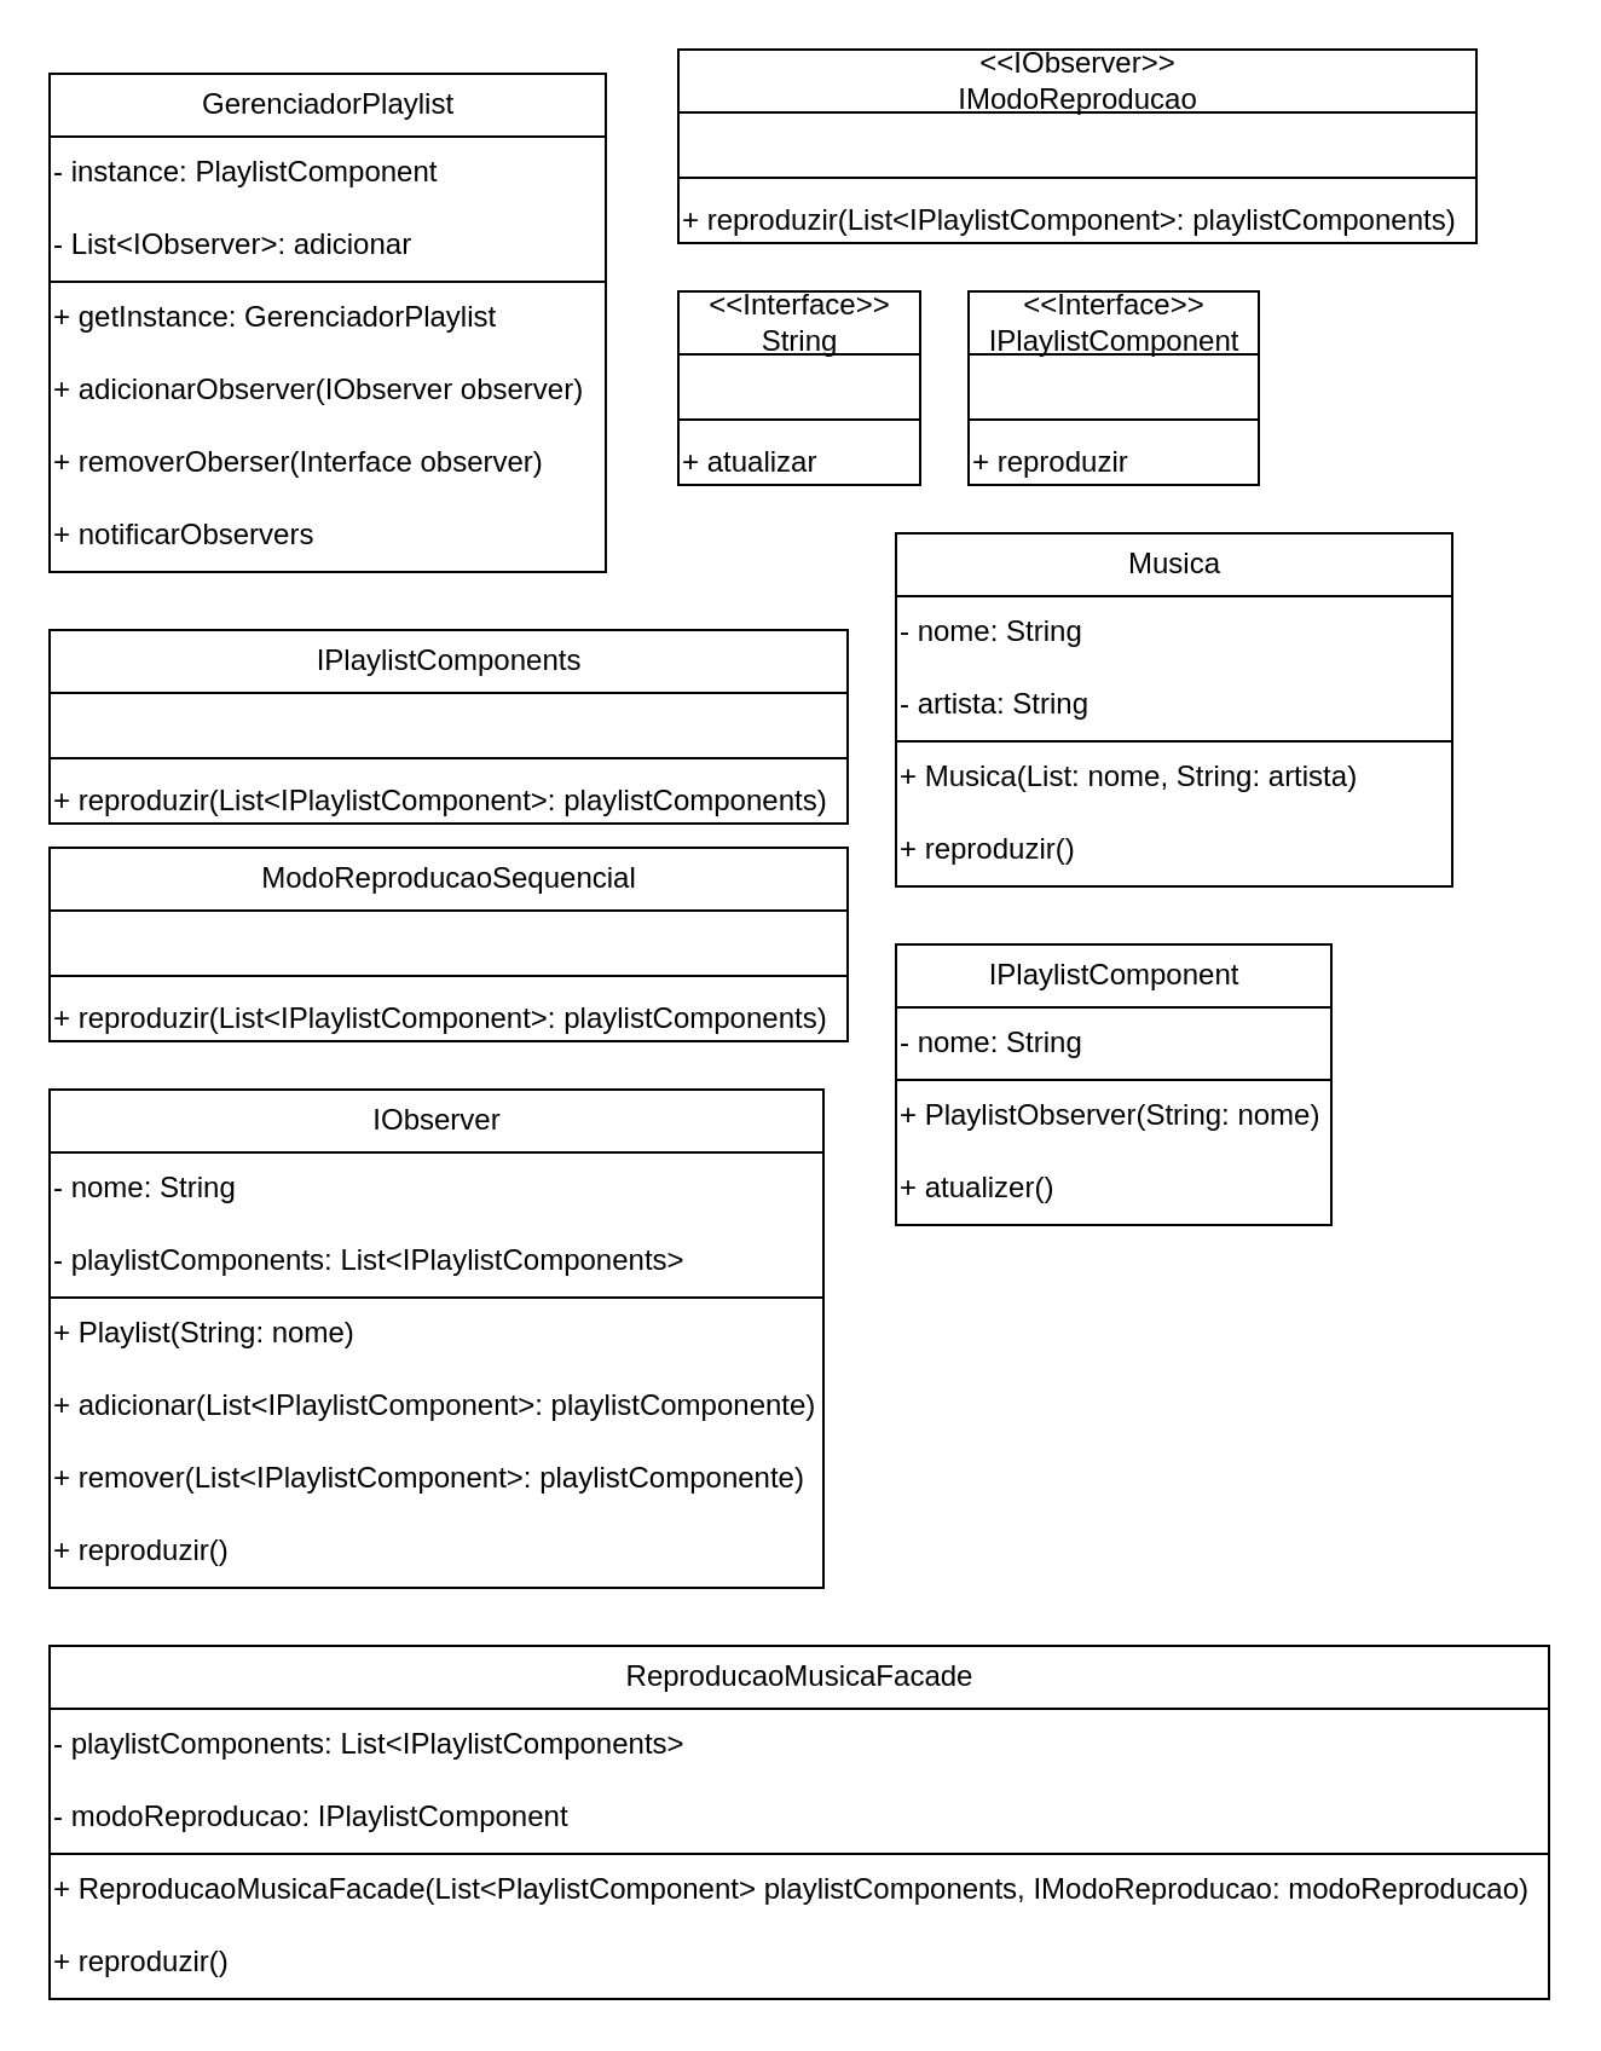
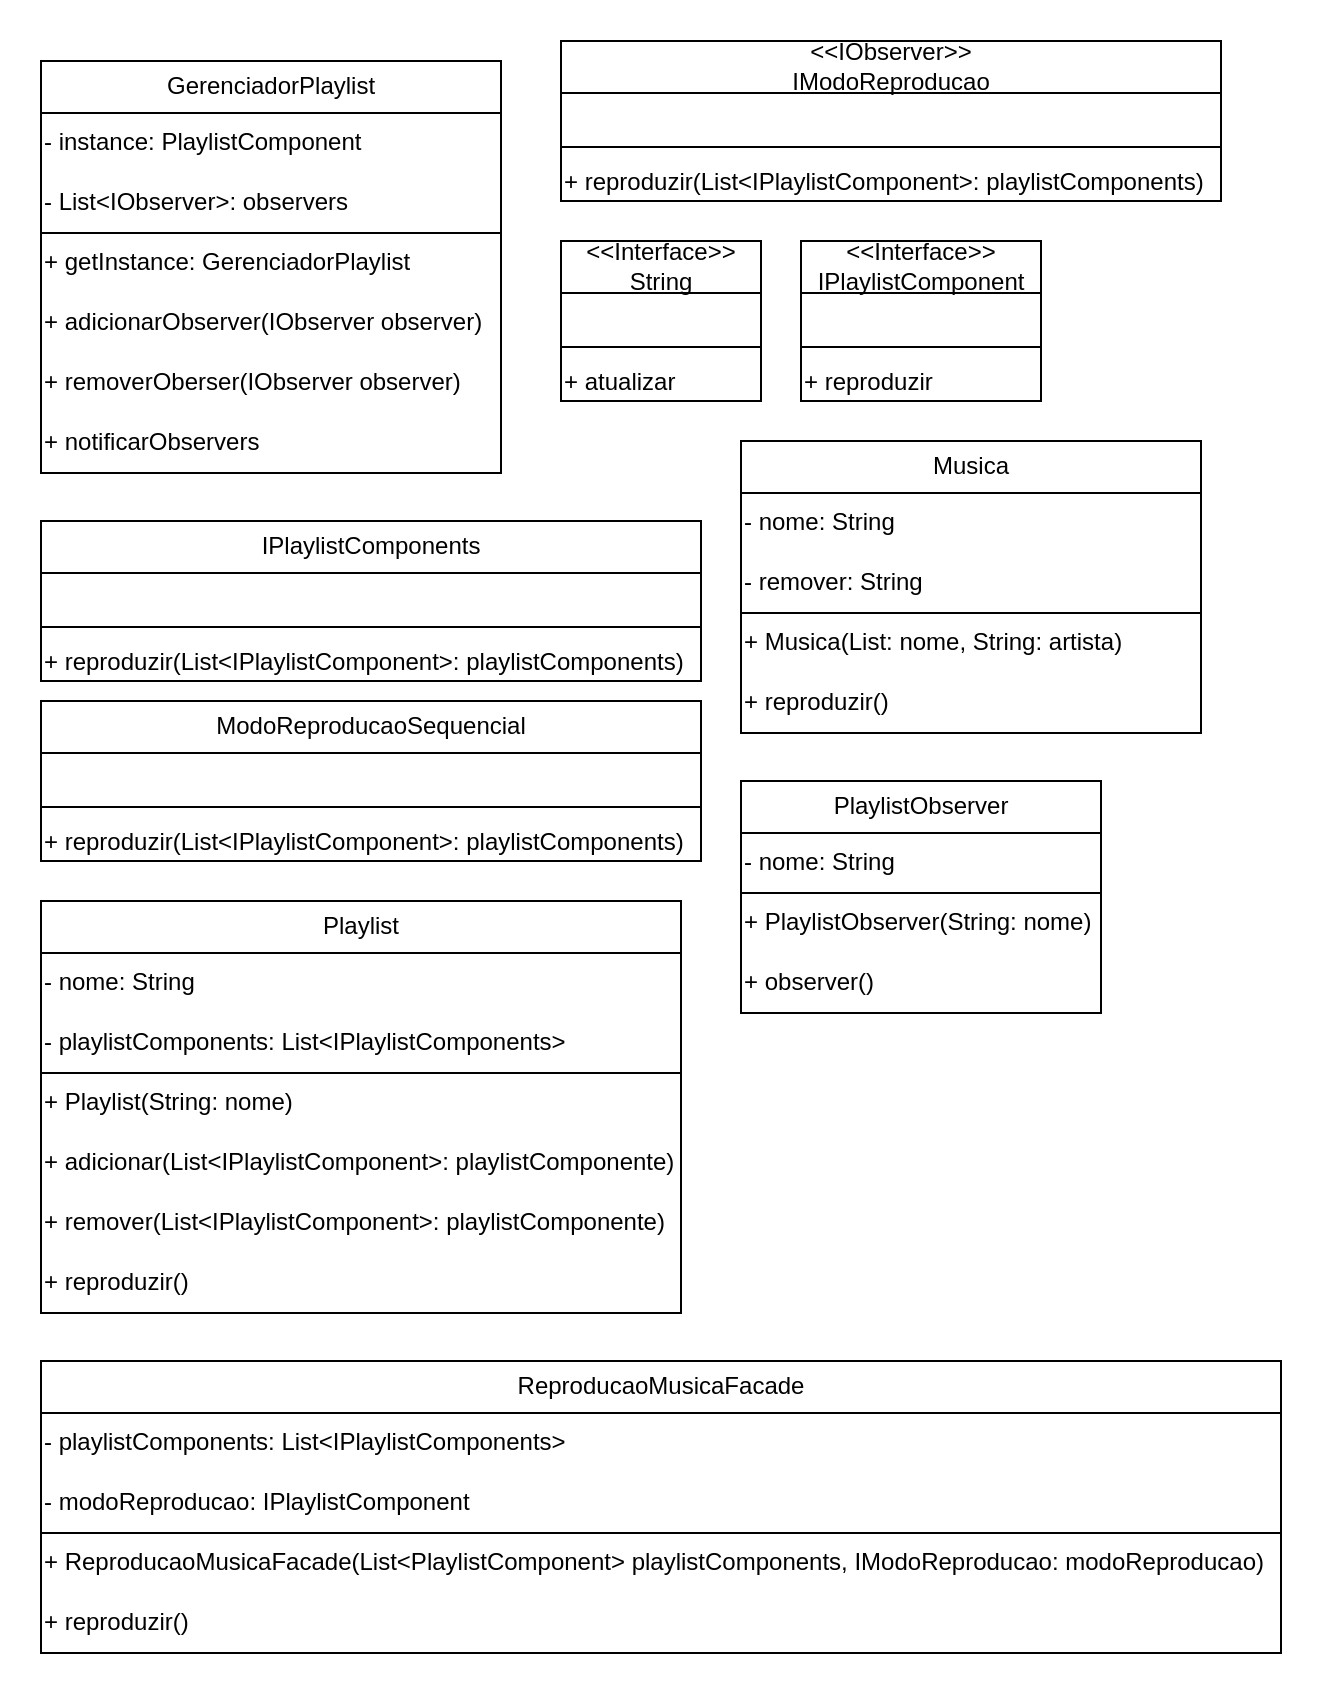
- <mxCell id="4" value="- List&amp;lt;IObserver&amp;gt;: adicionar" style="text;html=1;strokeColor=none;fillColor=none;align=left;verticalAlign=middle;whiteSpace=wrap;rounded=0;" vertex="1" parent="2"><mxGeometry y="56" width="230" height="30" as="geometry" /></mxCell>
+ <mxCell id="4" value="- List&amp;lt;IObserver&amp;gt;: observers" style="text;html=1;strokeColor=none;fillColor=none;align=left;verticalAlign=middle;whiteSpace=wrap;rounded=0;" vertex="1" parent="2"><mxGeometry y="56" width="230" height="30" as="geometry" /></mxCell>
- <mxCell id="7" value="+ removerOberser(Interface observer)" style="text;html=1;strokeColor=none;fillColor=none;align=left;verticalAlign=middle;whiteSpace=wrap;rounded=0;labelBackgroundColor=none;labelBorderColor=none;" vertex="1" parent="2"><mxGeometry y="146" width="230" height="30" as="geometry" /></mxCell>
+ <mxCell id="7" value="+ removerOberser(IObserver observer)" style="text;html=1;strokeColor=none;fillColor=none;align=left;verticalAlign=middle;whiteSpace=wrap;rounded=0;labelBackgroundColor=none;labelBorderColor=none;" vertex="1" parent="2"><mxGeometry y="146" width="230" height="30" as="geometry" /></mxCell>
- <mxCell id="32" value="- artista: String" style="text;html=1;strokeColor=none;fillColor=none;align=left;verticalAlign=middle;whiteSpace=wrap;rounded=0;" vertex="1" parent="30"><mxGeometry y="56" width="230" height="30" as="geometry" /></mxCell>
+ <mxCell id="32" value="- remover: String" style="text;html=1;strokeColor=none;fillColor=none;align=left;verticalAlign=middle;whiteSpace=wrap;rounded=0;" vertex="1" parent="30"><mxGeometry y="56" width="230" height="30" as="geometry" /></mxCell>
- <mxCell id="44" value="IPlaylistComponent" style="swimlane;fontStyle=0;childLayout=stackLayout;horizontal=1;startSize=26;fillColor=none;horizontalStack=0;resizeParent=1;resizeParentMax=0;resizeLast=0;collapsible=1;marginBottom=0;html=1;" vertex="1" parent="1"><mxGeometry x="370" y="390" width="180" height="116" as="geometry" /></mxCell>
+ <mxCell id="44" value="PlaylistObserver" style="swimlane;fontStyle=0;childLayout=stackLayout;horizontal=1;startSize=26;fillColor=none;horizontalStack=0;resizeParent=1;resizeParentMax=0;resizeLast=0;collapsible=1;marginBottom=0;html=1;" vertex="1" parent="1"><mxGeometry x="370" y="390" width="180" height="116" as="geometry" /></mxCell>
- <mxCell id="36" value="IObserver" style="swimlane;fontStyle=0;childLayout=stackLayout;horizontal=1;startSize=26;fillColor=none;horizontalStack=0;resizeParent=1;resizeParentMax=0;resizeLast=0;collapsible=1;marginBottom=0;html=1;" vertex="1" parent="1"><mxGeometry x="20" y="450" width="320" height="206" as="geometry" /></mxCell>
+ <mxCell id="36" value="Playlist" style="swimlane;fontStyle=0;childLayout=stackLayout;horizontal=1;startSize=26;fillColor=none;horizontalStack=0;resizeParent=1;resizeParentMax=0;resizeLast=0;collapsible=1;marginBottom=0;html=1;" vertex="1" parent="1"><mxGeometry x="20" y="450" width="320" height="206" as="geometry" /></mxCell>
- <mxCell id="47" value="+ atualizer()" style="text;html=1;strokeColor=none;fillColor=none;align=left;verticalAlign=middle;whiteSpace=wrap;rounded=0;labelBackgroundColor=none;labelBorderColor=none;" vertex="1" parent="44"><mxGeometry y="86" width="180" height="30" as="geometry" /></mxCell>
+ <mxCell id="47" value="+ observer()" style="text;html=1;strokeColor=none;fillColor=none;align=left;verticalAlign=middle;whiteSpace=wrap;rounded=0;labelBackgroundColor=none;labelBorderColor=none;" vertex="1" parent="44"><mxGeometry y="86" width="180" height="30" as="geometry" /></mxCell>
